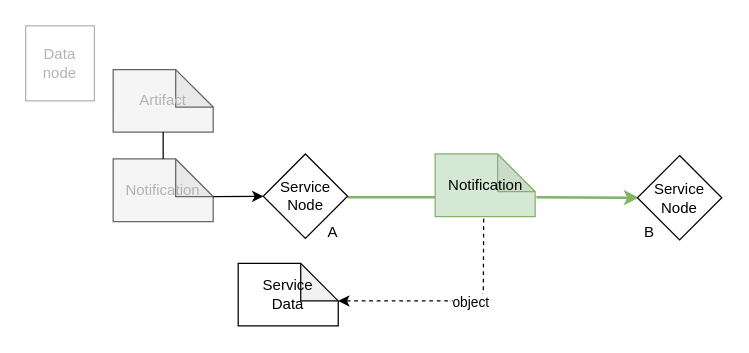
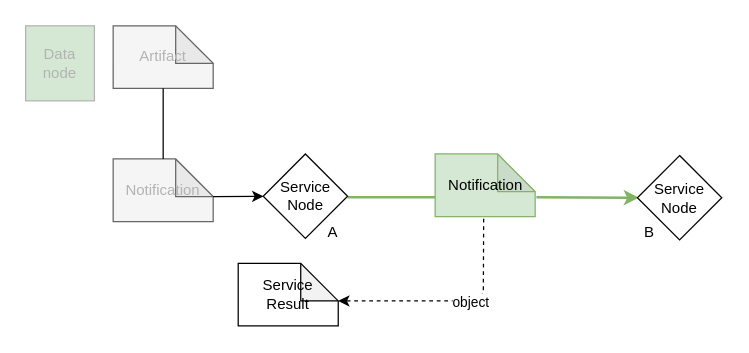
- <mxCell id="2" value="&lt;font color=&quot;#b3b3b3&quot;&gt;Data node&lt;/font&gt;" style="rounded=0;whiteSpace=wrap;html=1;rotation=0;strokeColor=#B3B3B3;" vertex="1" parent="1"><mxGeometry x="20" y="20" width="55" height="60" as="geometry" /></mxCell>
+ <mxCell id="2" value="&lt;font color=&quot;#b3b3b3&quot;&gt;Data node&lt;/font&gt;" style="rounded=0;whiteSpace=wrap;html=1;rotation=0;strokeColor=#B3B3B3;fillColor=#d5e8d4;" vertex="1" parent="1"><mxGeometry x="20" y="20" width="55" height="60" as="geometry" /></mxCell>
- <mxCell id="4" value="&lt;font color=&quot;#b3b3b3&quot;&gt;Artifact&lt;/font&gt;" style="shape=note;whiteSpace=wrap;html=1;backgroundOutline=1;darkOpacity=0.05;strokeColor=#666666;fillColor=#f5f5f5;fontColor=#333333;" vertex="1" parent="1"><mxGeometry x="90" y="55" width="80" height="50" as="geometry" /></mxCell>
+ <mxCell id="4" value="&lt;font color=&quot;#b3b3b3&quot;&gt;Artifact&lt;/font&gt;" style="shape=note;whiteSpace=wrap;html=1;backgroundOutline=1;darkOpacity=0.05;strokeColor=#666666;fillColor=#f5f5f5;fontColor=#333333;" vertex="1" parent="1"><mxGeometry x="90" y="20" width="80" height="50" as="geometry" /></mxCell>
- <mxCell id="16" value="Service&lt;br&gt;Data" style="shape=note;whiteSpace=wrap;html=1;backgroundOutline=1;darkOpacity=0.05;" vertex="1" parent="1"><mxGeometry x="190" y="210" width="80" height="50" as="geometry" /></mxCell>
+ <mxCell id="16" value="Service&lt;br&gt;Result" style="shape=note;whiteSpace=wrap;html=1;backgroundOutline=1;darkOpacity=0.05;" vertex="1" parent="1"><mxGeometry x="190" y="210" width="80" height="50" as="geometry" /></mxCell>
